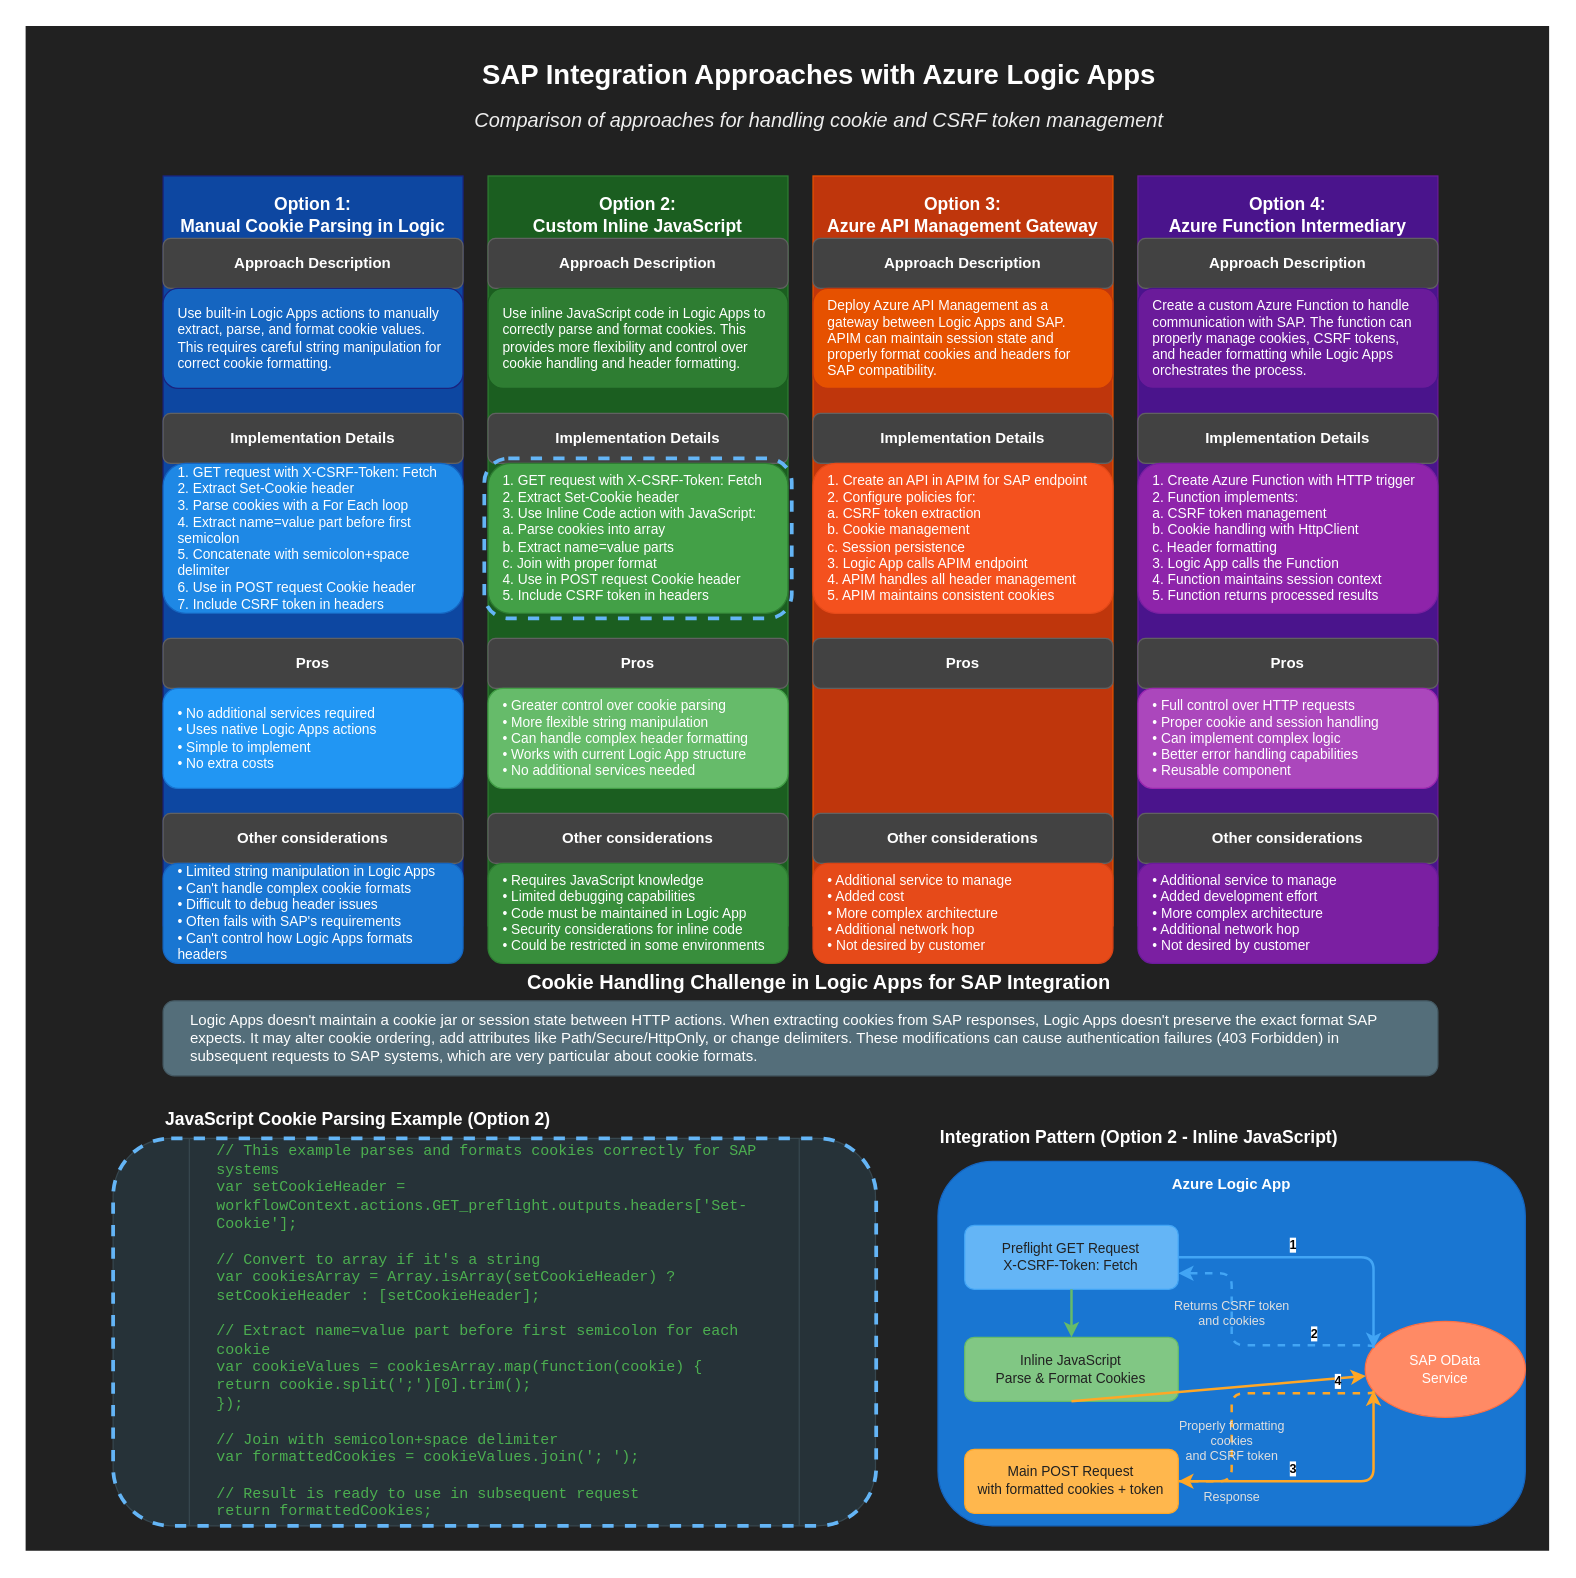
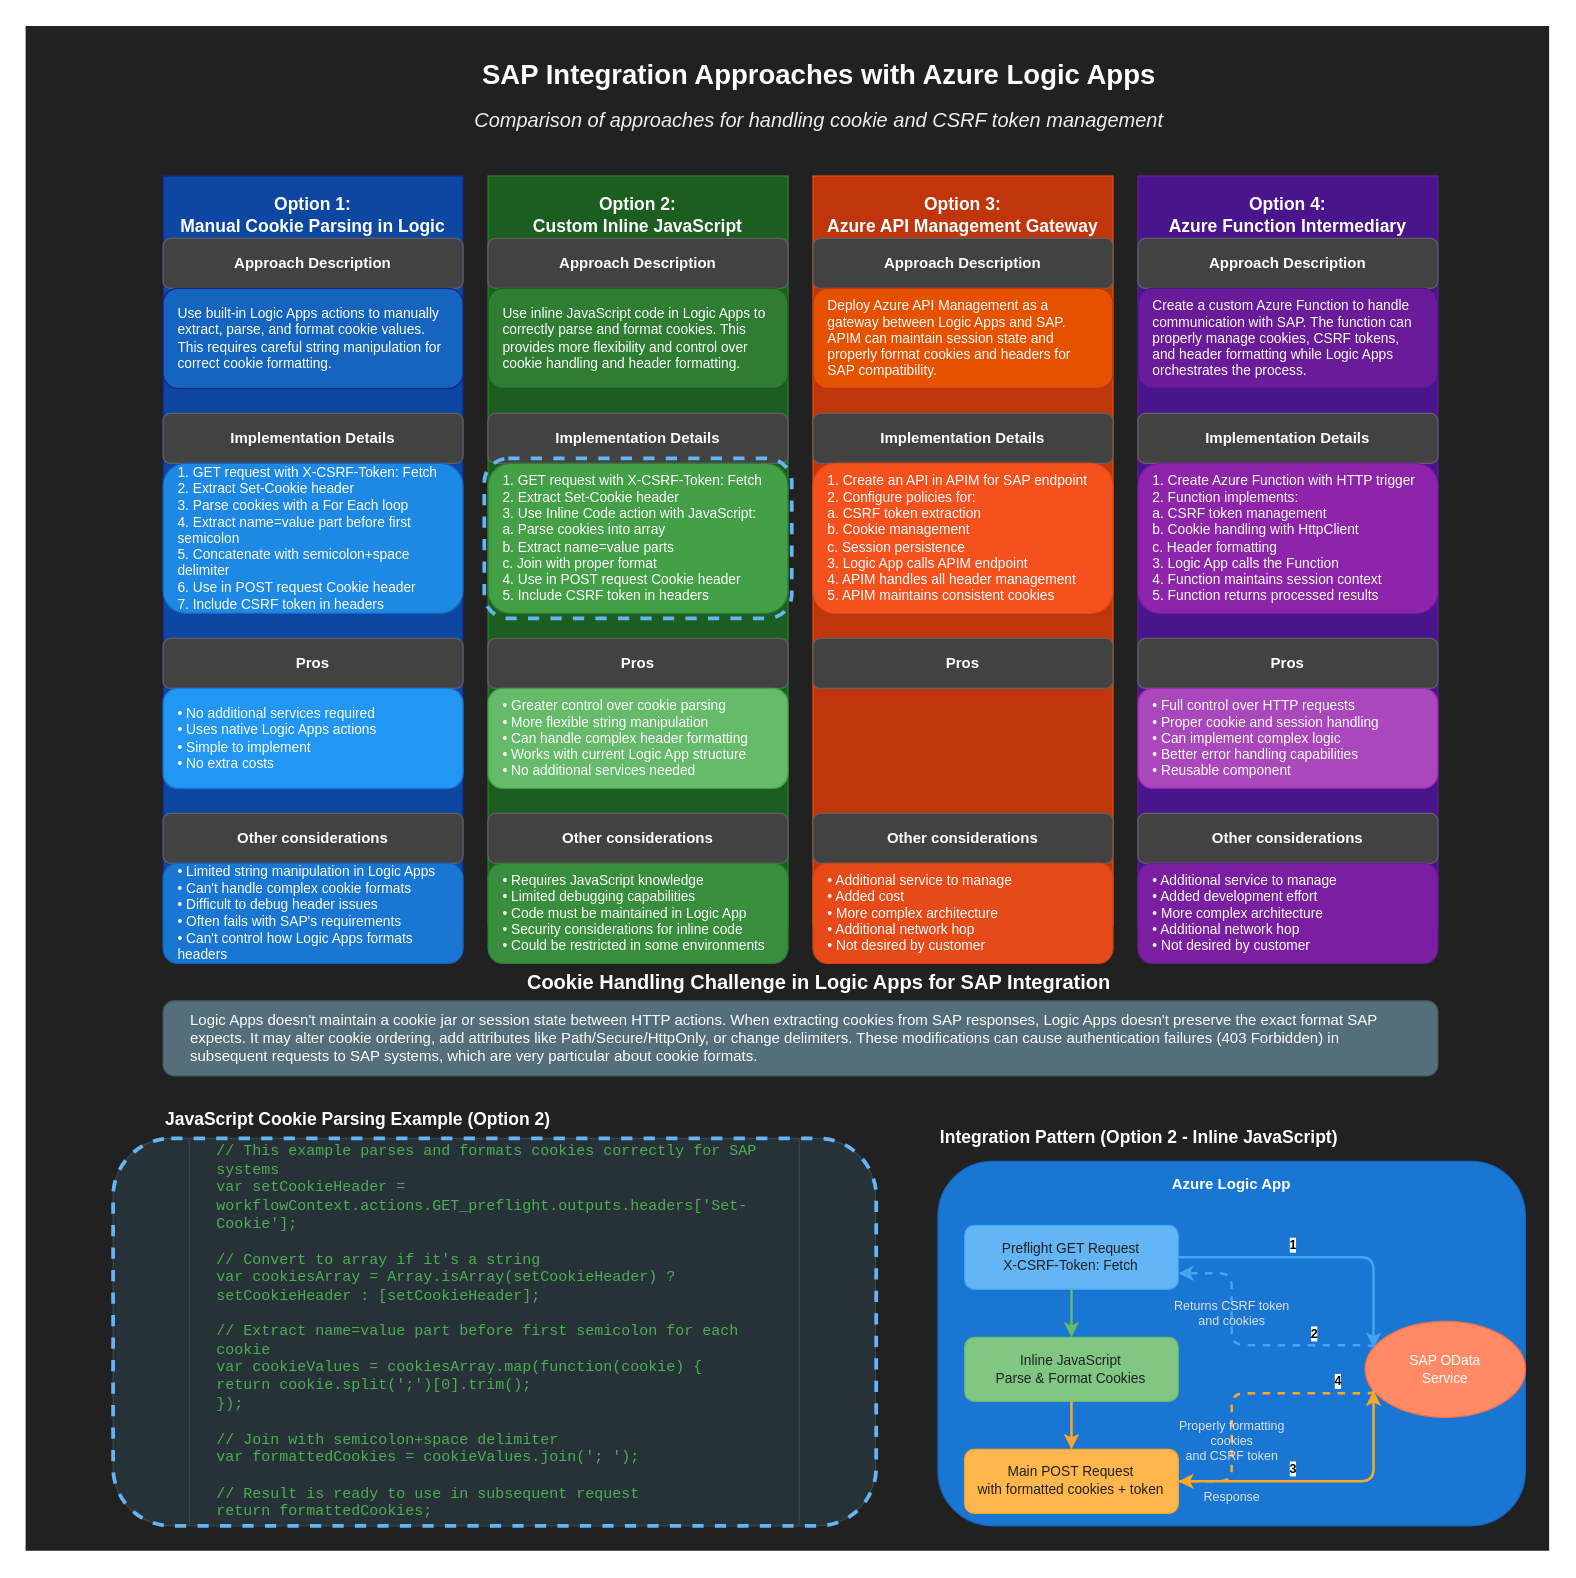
- <mxCell id="57" value="" style="endArrow=classic;html=1;exitX=0.5;exitY=1;exitDx=0;exitDy=0;strokeWidth=2;strokeColor=#FFA726;" parent="47" source="51" target="53" edge="1"><mxGeometry width="50" height="50" relative="1" as="geometry"><mxPoint x="117.5" y="153.6" as="sourcePoint" /><mxPoint x="117.5" y="192" as="targetPoint" /></mxGeometry></mxCell>
+ <mxCell id="57" value="" style="endArrow=classic;html=1;exitX=0.5;exitY=1;exitDx=0;exitDy=0;entryX=0.5;entryY=0;entryDx=0;entryDy=0;strokeWidth=2;strokeColor=#FFA726;" parent="47" source="51" target="52" edge="1"><mxGeometry width="50" height="50" relative="1" as="geometry"><mxPoint x="117.5" y="153.6" as="sourcePoint" /><mxPoint x="117.5" y="192" as="targetPoint" /></mxGeometry></mxCell>
